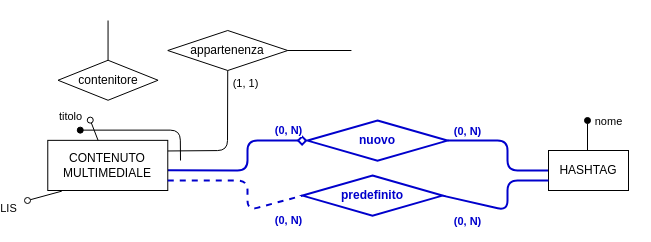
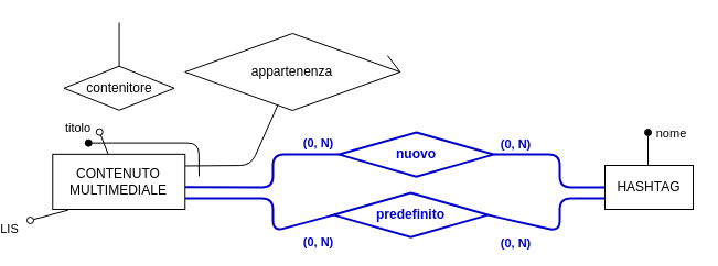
- <mxCell id="14" value="appartenenza" style="rhombus;whiteSpace=wrap;html=1;" parent="1" vertex="1"><mxGeometry x="160.27" y="30" width="120" height="40" as="geometry" /></mxCell>
+ <mxCell id="14" value="appartenenza" style="rhombus;whiteSpace=wrap;html=1;" parent="1" vertex="1"><mxGeometry x="160.27" y="30" width="195" height="70" as="geometry" /></mxCell>
- <mxCell id="5" style="edgeStyle=none;html=1;exitX=1.001;exitY=0.597;exitDx=0;exitDy=0;endArrow=diamond;endFill=0;entryX=0;entryY=0.5;entryDx=0;entryDy=0;exitPerimeter=0;strokeWidth=2;strokeColor=#0000CC;" parent="1" source="6" target="18" edge="1"><mxGeometry relative="1" as="geometry"><Array as="points"><mxPoint x="240" y="170" /><mxPoint x="240" y="140" /></Array></mxGeometry></mxCell>
+ <mxCell id="5" style="edgeStyle=none;html=1;exitX=1.001;exitY=0.597;exitDx=0;exitDy=0;endArrow=none;endFill=0;entryX=0;entryY=0.5;entryDx=0;entryDy=0;exitPerimeter=0;strokeWidth=2;strokeColor=#0000CC;" parent="1" source="6" target="18" edge="1"><mxGeometry relative="1" as="geometry"><Array as="points"><mxPoint x="240" y="170" /><mxPoint x="240" y="140" /></Array></mxGeometry></mxCell>
- <mxCell id="25" style="edgeStyle=none;html=1;endArrow=none;endFill=0;entryX=0;entryY=0.5;entryDx=0;entryDy=0;exitX=1;exitY=0.803;exitDx=0;exitDy=0;exitPerimeter=0;strokeWidth=2;strokeColor=#0000CC;dashed=1;" parent="1" source="6" target="24" edge="1"><mxGeometry relative="1" as="geometry"><Array as="points"><mxPoint x="240" y="180" /><mxPoint x="240" y="210" /></Array><mxPoint x="160.46" y="180.28" as="sourcePoint" /><mxPoint x="294.711" y="180.104" as="targetPoint" /></mxGeometry></mxCell>
+ <mxCell id="25" style="edgeStyle=none;html=1;endArrow=none;endFill=0;entryX=0;entryY=0.5;entryDx=0;entryDy=0;exitX=1;exitY=0.803;exitDx=0;exitDy=0;exitPerimeter=0;strokeWidth=2;strokeColor=#0000CC;" parent="1" source="6" target="24" edge="1"><mxGeometry relative="1" as="geometry"><Array as="points"><mxPoint x="240" y="180" /><mxPoint x="240" y="210" /></Array><mxPoint x="160.46" y="180.28" as="sourcePoint" /><mxPoint x="294.711" y="180.104" as="targetPoint" /></mxGeometry></mxCell>
